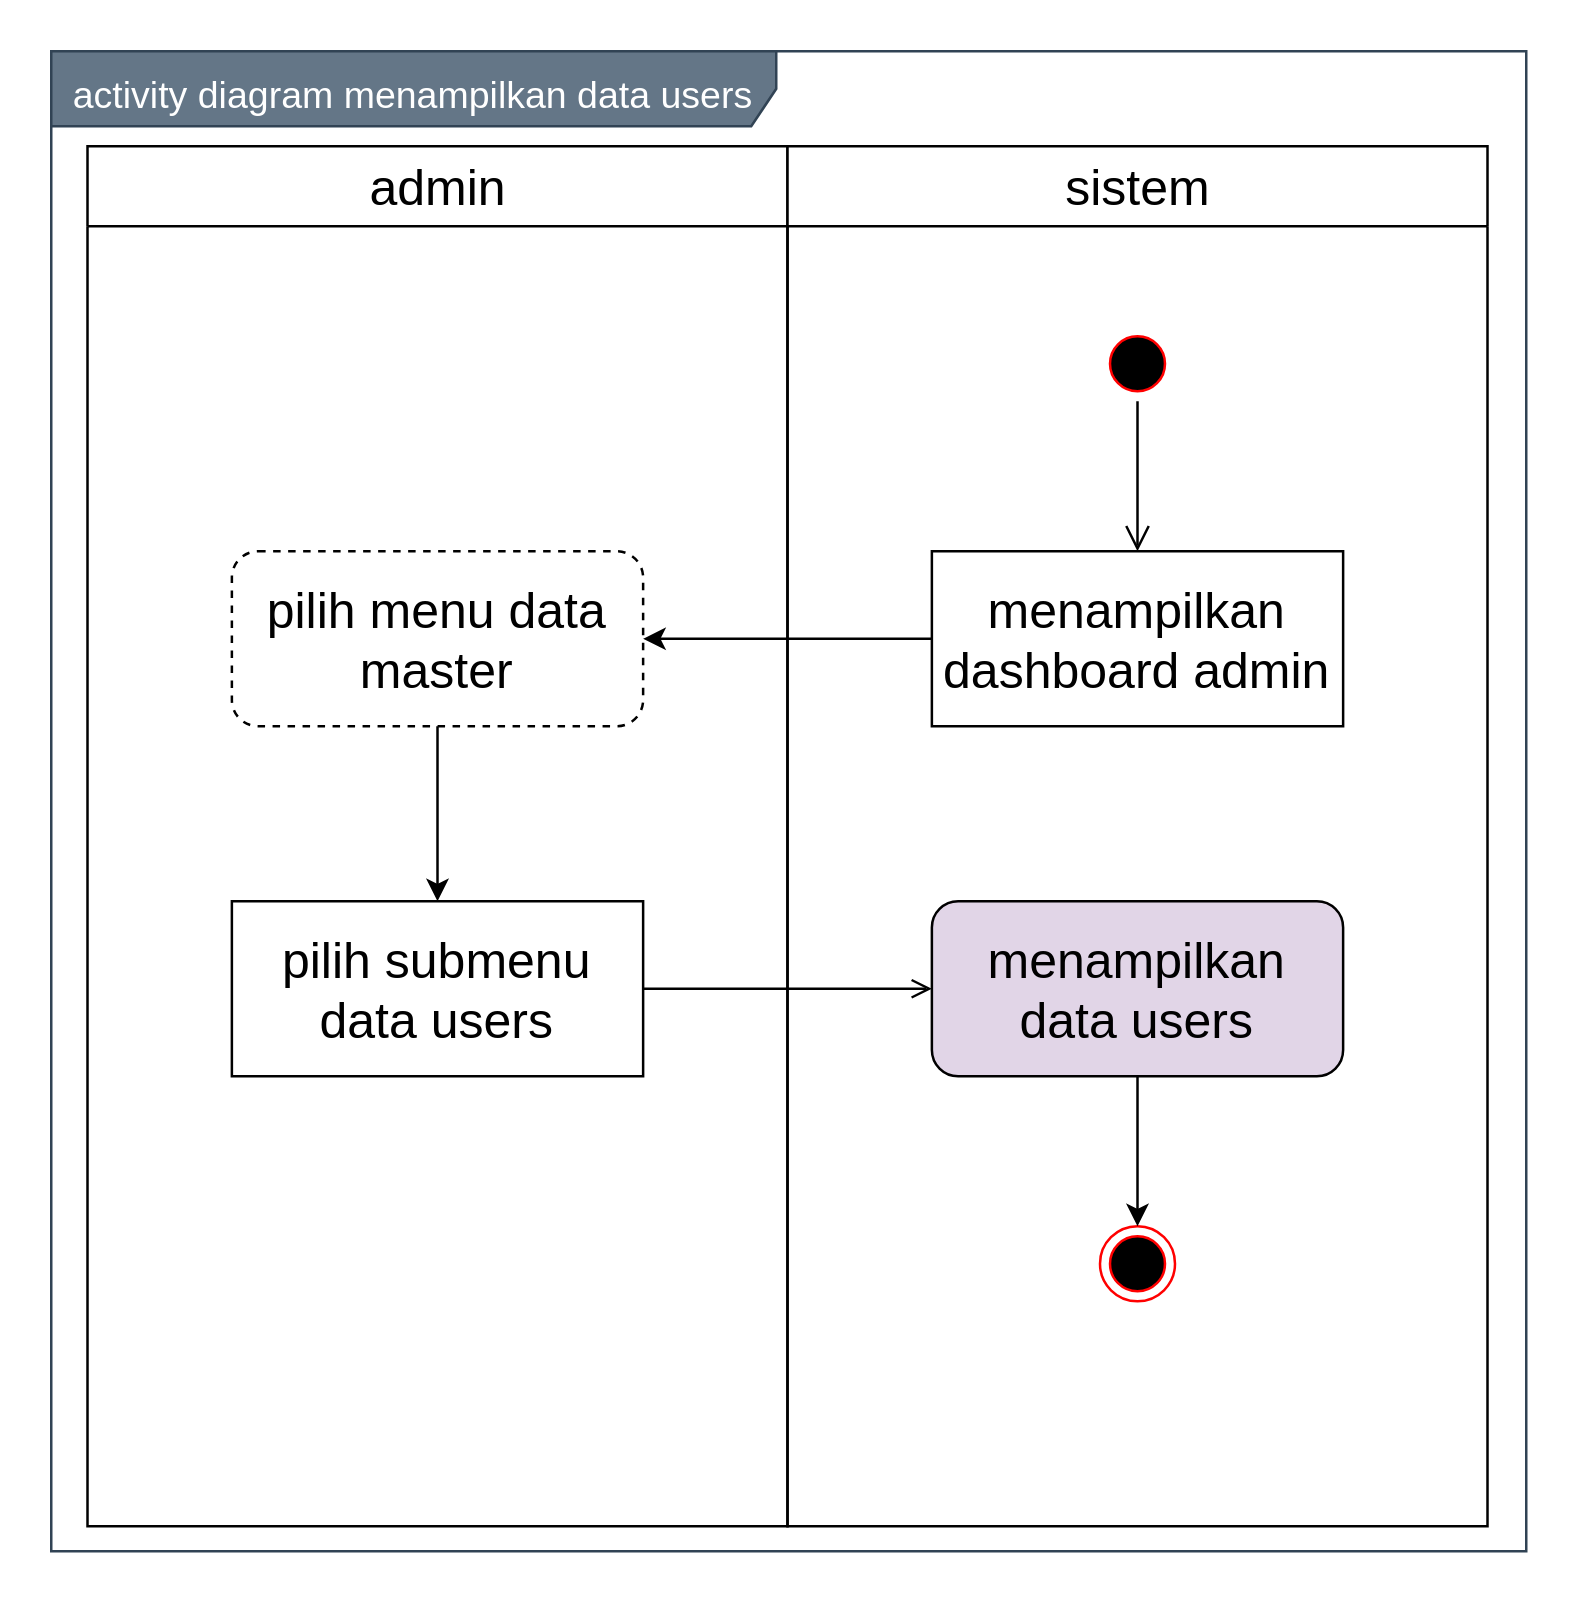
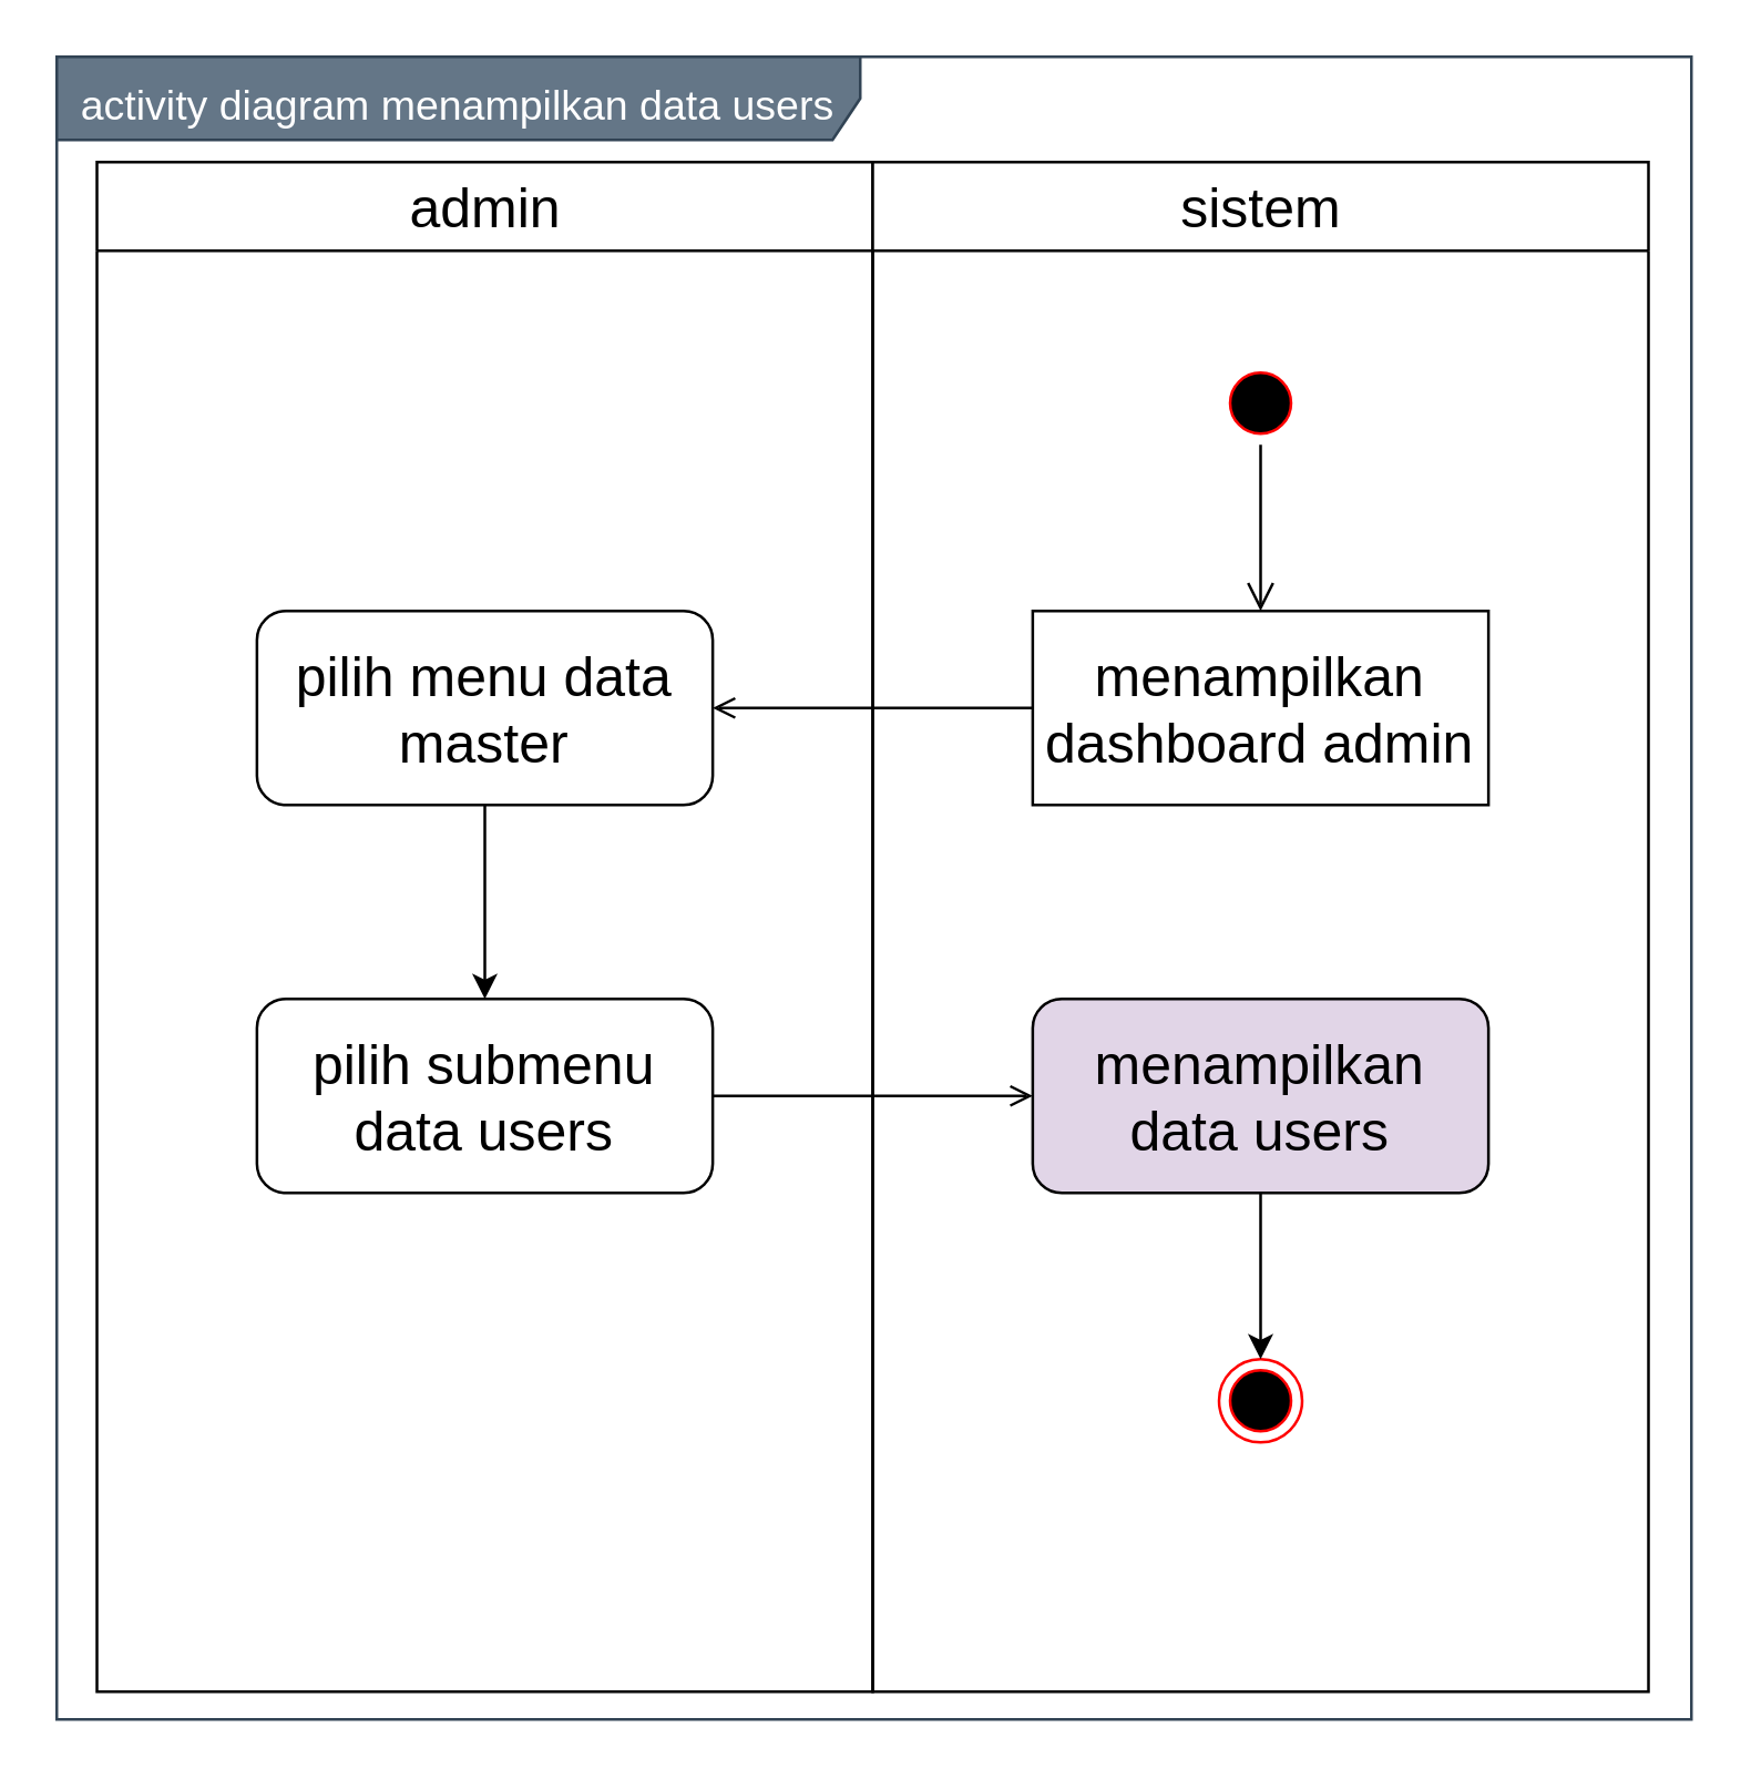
- <mxCell id="11" value="pilih menu data master" style="rounded=1;whiteSpace=wrap;html=1;fontSize=20;align=center;dashed=1;" vertex="1" parent="1"><mxGeometry x="92.25" y="220" width="164.5" height="70" as="geometry" /></mxCell>
+ <mxCell id="11" value="pilih menu data master" style="rounded=1;whiteSpace=wrap;html=1;fontSize=20;align=center;" vertex="1" parent="1"><mxGeometry x="92.25" y="220" width="164.5" height="70" as="geometry" /></mxCell>
- <mxCell id="13" value="" style="endArrow=classic;html=1;entryX=1;entryY=0.5;entryDx=0;entryDy=0;exitX=0;exitY=0.5;exitDx=0;exitDy=0;" edge="1" parent="1" source="9" target="11"><mxGeometry width="50" height="50" relative="1" as="geometry"><mxPoint x="330" y="300" as="sourcePoint" /><mxPoint x="250" y="260" as="targetPoint" /></mxGeometry></mxCell>
+ <mxCell id="13" value="" style="endArrow=open;html=1;entryX=1;entryY=0.5;entryDx=0;entryDy=0;exitX=0;exitY=0.5;exitDx=0;exitDy=0;" edge="1" parent="1" source="9" target="11"><mxGeometry width="50" height="50" relative="1" as="geometry"><mxPoint x="330" y="300" as="sourcePoint" /><mxPoint x="250" y="260" as="targetPoint" /></mxGeometry></mxCell>
- <mxCell id="12" value="pilih submenu data users" style="whiteSpace=wrap;html=1;fontSize=20;align=center;rounded=0;" vertex="1" parent="1"><mxGeometry x="92.25" y="360" width="164.5" height="70" as="geometry" /></mxCell>
+ <mxCell id="12" value="pilih submenu data users" style="rounded=1;whiteSpace=wrap;html=1;fontSize=20;align=center;" vertex="1" parent="1"><mxGeometry x="92.25" y="360" width="164.5" height="70" as="geometry" /></mxCell>
